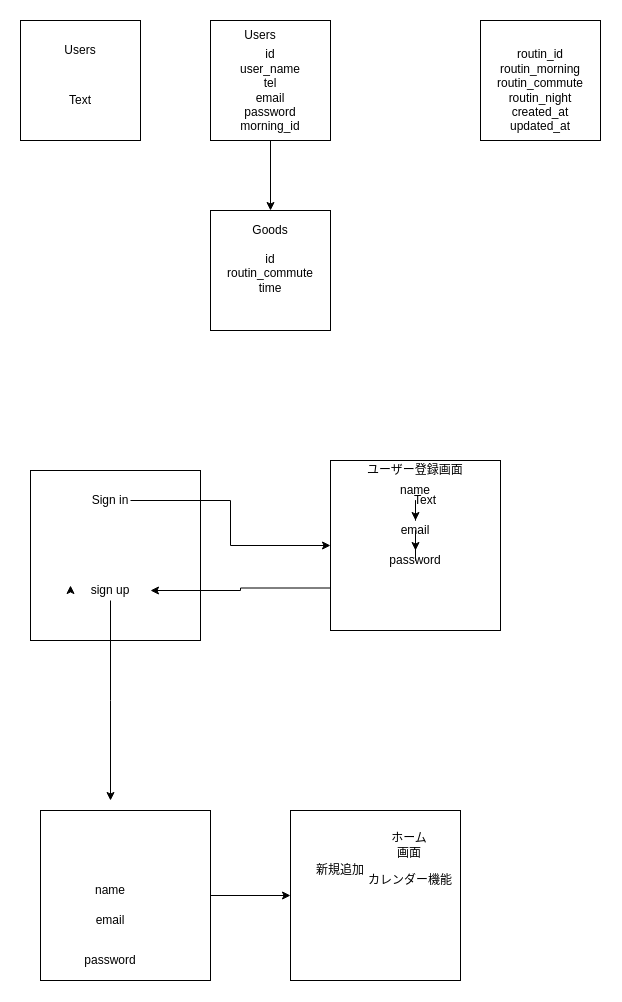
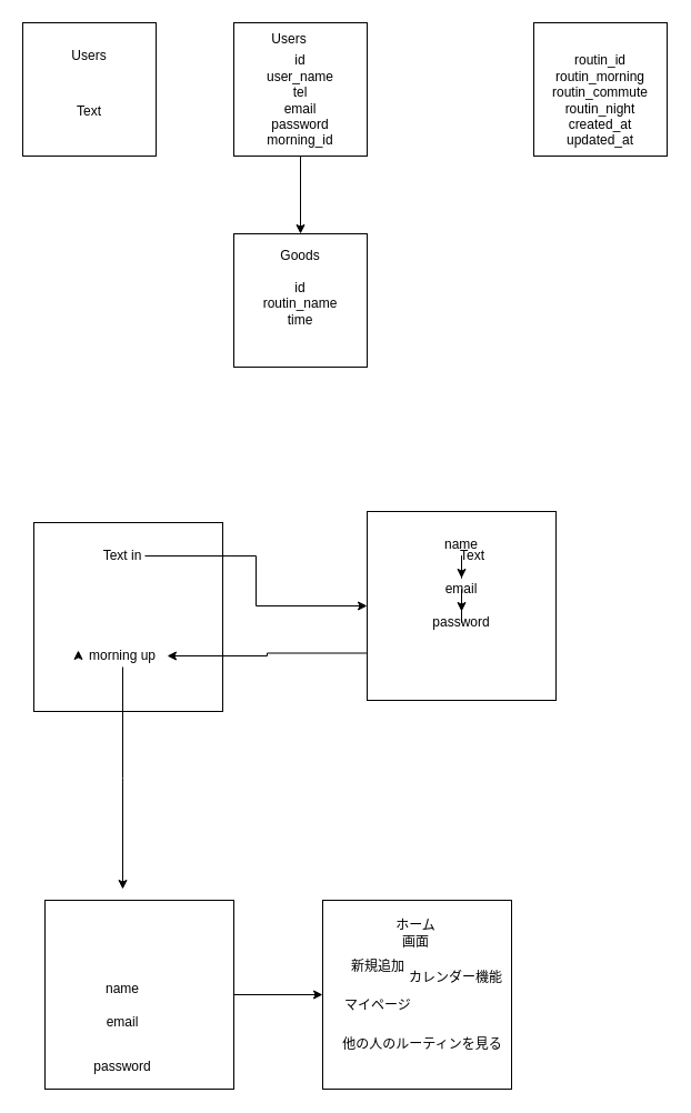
- <mxCell id="11" value="id&lt;br&gt;routin_commute&lt;br&gt;time&lt;br&gt;&lt;br&gt;" style="text;html=1;strokeColor=none;fillColor=none;align=center;verticalAlign=middle;whiteSpace=wrap;rounded=0;fontFamily=Helvetica;" vertex="1" parent="1"><mxGeometry x="210" y="240" width="120" height="80" as="geometry" /></mxCell>
+ <mxCell id="11" value="id&lt;br&gt;routin_name&lt;br&gt;time&lt;br&gt;&lt;br&gt;" style="text;html=1;strokeColor=none;fillColor=none;align=center;verticalAlign=middle;whiteSpace=wrap;rounded=0;fontFamily=Helvetica;" vertex="1" parent="1"><mxGeometry x="210" y="240" width="120" height="80" as="geometry" /></mxCell>
- <mxCell id="32" value="ユーザー登録画面" style="text;html=1;strokeColor=none;fillColor=none;align=center;verticalAlign=middle;whiteSpace=wrap;rounded=0;fontFamily=Helvetica;" vertex="1" parent="1"><mxGeometry x="360" y="460" width="110" height="20" as="geometry" /></mxCell>
- <mxCell id="22" value="Sign in" style="text;html=1;strokeColor=none;fillColor=none;align=center;verticalAlign=middle;whiteSpace=wrap;rounded=0;fontFamily=Helvetica;" vertex="1" parent="1"><mxGeometry x="90" y="490" width="40" height="20" as="geometry" /></mxCell>
+ <mxCell id="22" value="Text in" style="text;html=1;strokeColor=none;fillColor=none;align=center;verticalAlign=middle;whiteSpace=wrap;rounded=0;fontFamily=Helvetica;" vertex="1" parent="1"><mxGeometry x="90" y="490" width="40" height="20" as="geometry" /></mxCell>
- <mxCell id="31" value="sign up" style="text;html=1;strokeColor=none;fillColor=none;align=center;verticalAlign=middle;whiteSpace=wrap;rounded=0;fontFamily=Helvetica;" vertex="1" parent="1"><mxGeometry x="70" y="580" width="80" height="20" as="geometry" /></mxCell>
+ <mxCell id="31" value="morning up" style="text;html=1;strokeColor=none;fillColor=none;align=center;verticalAlign=middle;whiteSpace=wrap;rounded=0;fontFamily=Helvetica;" vertex="1" parent="1"><mxGeometry x="70" y="580" width="80" height="20" as="geometry" /></mxCell>
- <mxCell id="41" value="ホーム画面" style="text;html=1;strokeColor=none;fillColor=none;align=center;verticalAlign=middle;whiteSpace=wrap;rounded=0;fontFamily=Helvetica;" vertex="1" parent="1"><mxGeometry x="389" y="835" width="40" height="20" as="geometry" /></mxCell>
+ <mxCell id="41" value="ホーム画面" style="text;html=1;strokeColor=none;fillColor=none;align=center;verticalAlign=middle;whiteSpace=wrap;rounded=0;fontFamily=Helvetica;" vertex="1" parent="1"><mxGeometry x="354" y="830" width="40" height="20" as="geometry" /></mxCell>
+ <mxCell id="43" value="マイページ" style="text;html=1;strokeColor=none;fillColor=none;align=center;verticalAlign=middle;whiteSpace=wrap;rounded=0;fontFamily=Helvetica;" vertex="1" parent="1"><mxGeometry x="300" y="890" width="80" height="30" as="geometry" /></mxCell>
+ <mxCell id="45" value="他の人のルーティンを見る" style="text;html=1;strokeColor=none;fillColor=none;align=center;verticalAlign=middle;whiteSpace=wrap;rounded=0;fontFamily=Helvetica;" vertex="1" parent="1"><mxGeometry x="300" y="930" width="160" height="20" as="geometry" /></mxCell>
